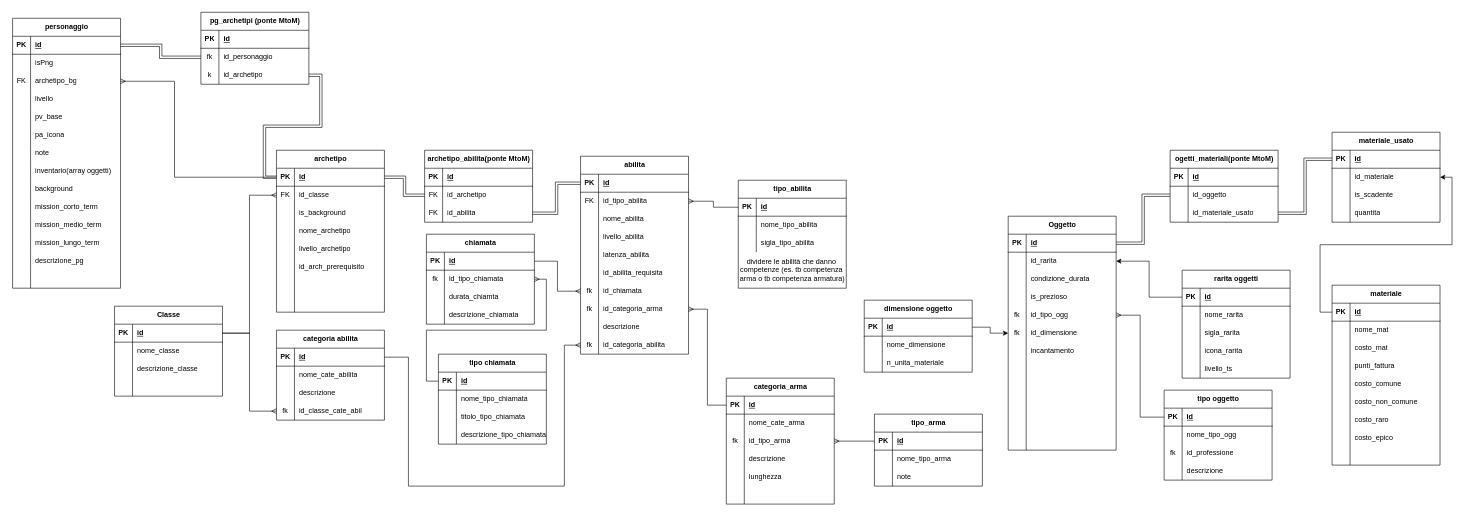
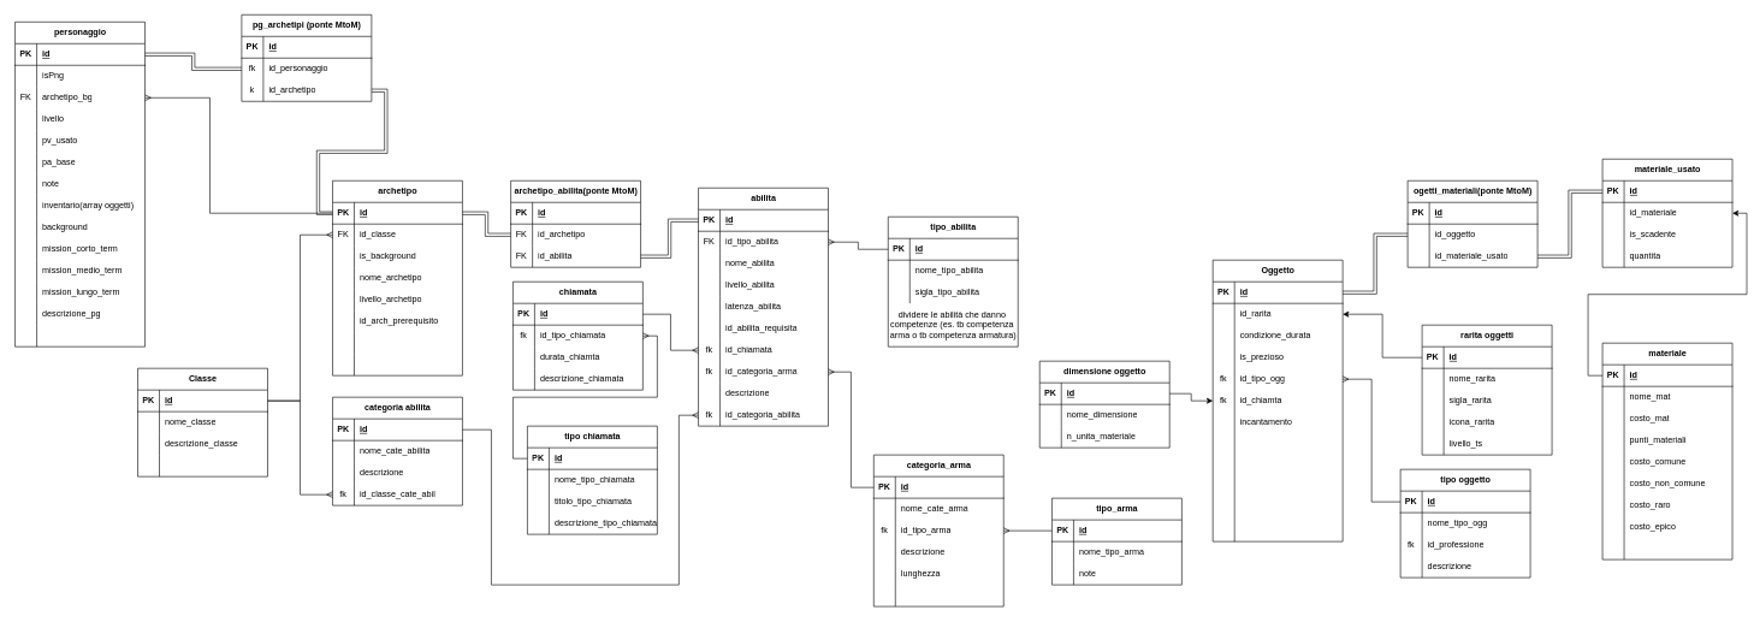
- <mxCell id="17" value="pv_base" style="shape=partialRectangle;connectable=0;fillColor=none;top=0;left=0;bottom=0;right=0;align=left;spacingLeft=6;overflow=hidden;whiteSpace=wrap;html=1;" parent="15" vertex="1"><mxGeometry x="30" width="150" height="30" as="geometry"><mxRectangle width="150" height="30" as="alternateBounds" /></mxGeometry></mxCell>
+ <mxCell id="17" value="pv_usato" style="shape=partialRectangle;connectable=0;fillColor=none;top=0;left=0;bottom=0;right=0;align=left;spacingLeft=6;overflow=hidden;whiteSpace=wrap;html=1;" parent="15" vertex="1"><mxGeometry x="30" width="150" height="30" as="geometry"><mxRectangle width="150" height="30" as="alternateBounds" /></mxGeometry></mxCell>
- <mxCell id="20" value="pa_icona" style="shape=partialRectangle;connectable=0;fillColor=none;top=0;left=0;bottom=0;right=0;align=left;spacingLeft=6;overflow=hidden;whiteSpace=wrap;html=1;" parent="18" vertex="1"><mxGeometry x="30" width="150" height="30" as="geometry"><mxRectangle width="150" height="30" as="alternateBounds" /></mxGeometry></mxCell>
+ <mxCell id="20" value="pa_base" style="shape=partialRectangle;connectable=0;fillColor=none;top=0;left=0;bottom=0;right=0;align=left;spacingLeft=6;overflow=hidden;whiteSpace=wrap;html=1;" parent="18" vertex="1"><mxGeometry x="30" width="150" height="30" as="geometry"><mxRectangle width="150" height="30" as="alternateBounds" /></mxGeometry></mxCell>
- <mxCell id="244" value="id_dimensione" style="shape=partialRectangle;connectable=0;fillColor=none;top=0;left=0;bottom=0;right=0;align=left;spacingLeft=6;overflow=hidden;whiteSpace=wrap;html=1;" vertex="1" parent="242"><mxGeometry x="30" width="150" height="30" as="geometry"><mxRectangle width="150" height="30" as="alternateBounds" /></mxGeometry></mxCell>
+ <mxCell id="244" value="id_chiamta" style="shape=partialRectangle;connectable=0;fillColor=none;top=0;left=0;bottom=0;right=0;align=left;spacingLeft=6;overflow=hidden;whiteSpace=wrap;html=1;" vertex="1" parent="242"><mxGeometry x="30" width="150" height="30" as="geometry"><mxRectangle width="150" height="30" as="alternateBounds" /></mxGeometry></mxCell>
- <mxCell id="316" value="punti_fattura" style="shape=partialRectangle;connectable=0;fillColor=none;top=0;left=0;bottom=0;right=0;align=left;spacingLeft=6;overflow=hidden;whiteSpace=wrap;html=1;" vertex="1" parent="314"><mxGeometry x="30" width="150" height="30" as="geometry"><mxRectangle width="150" height="30" as="alternateBounds" /></mxGeometry></mxCell>
+ <mxCell id="316" value="punti_materiali" style="shape=partialRectangle;connectable=0;fillColor=none;top=0;left=0;bottom=0;right=0;align=left;spacingLeft=6;overflow=hidden;whiteSpace=wrap;html=1;" vertex="1" parent="314"><mxGeometry x="30" width="150" height="30" as="geometry"><mxRectangle width="150" height="30" as="alternateBounds" /></mxGeometry></mxCell>
